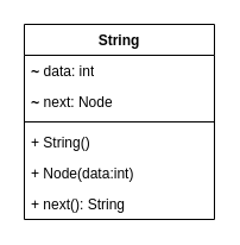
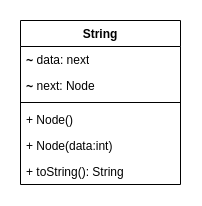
- <mxCell id="3" value="&lt;b&gt;&lt;code&gt;~&lt;/code&gt;&lt;/b&gt;&amp;nbsp;data: int" style="text;strokeColor=none;fillColor=none;align=left;verticalAlign=top;spacingLeft=4;spacingRight=4;overflow=hidden;rotatable=0;points=[[0,0.5],[1,0.5]];portConstraint=eastwest;whiteSpace=wrap;html=1;" vertex="1" parent="2"><mxGeometry y="26" width="160" height="26" as="geometry" /></mxCell>
+ <mxCell id="3" value="&lt;b&gt;&lt;code&gt;~&lt;/code&gt;&lt;/b&gt;&amp;nbsp;data: next" style="text;strokeColor=none;fillColor=none;align=left;verticalAlign=top;spacingLeft=4;spacingRight=4;overflow=hidden;rotatable=0;points=[[0,0.5],[1,0.5]];portConstraint=eastwest;whiteSpace=wrap;html=1;" vertex="1" parent="2"><mxGeometry y="26" width="160" height="26" as="geometry" /></mxCell>
- <mxCell id="6" value="+ String()" style="text;strokeColor=none;fillColor=none;align=left;verticalAlign=top;spacingLeft=4;spacingRight=4;overflow=hidden;rotatable=0;points=[[0,0.5],[1,0.5]];portConstraint=eastwest;whiteSpace=wrap;html=1;" vertex="1" parent="2"><mxGeometry y="86" width="160" height="26" as="geometry" /></mxCell>
+ <mxCell id="6" value="+ Node()" style="text;strokeColor=none;fillColor=none;align=left;verticalAlign=top;spacingLeft=4;spacingRight=4;overflow=hidden;rotatable=0;points=[[0,0.5],[1,0.5]];portConstraint=eastwest;whiteSpace=wrap;html=1;" vertex="1" parent="2"><mxGeometry y="86" width="160" height="26" as="geometry" /></mxCell>
- <mxCell id="8" value="+ next(): String" style="text;strokeColor=none;fillColor=none;align=left;verticalAlign=top;spacingLeft=4;spacingRight=4;overflow=hidden;rotatable=0;points=[[0,0.5],[1,0.5]];portConstraint=eastwest;whiteSpace=wrap;html=1;" vertex="1" parent="2"><mxGeometry y="138" width="160" height="26" as="geometry" /></mxCell>
+ <mxCell id="8" value="+ toString(): String" style="text;strokeColor=none;fillColor=none;align=left;verticalAlign=top;spacingLeft=4;spacingRight=4;overflow=hidden;rotatable=0;points=[[0,0.5],[1,0.5]];portConstraint=eastwest;whiteSpace=wrap;html=1;" vertex="1" parent="2"><mxGeometry y="138" width="160" height="26" as="geometry" /></mxCell>
